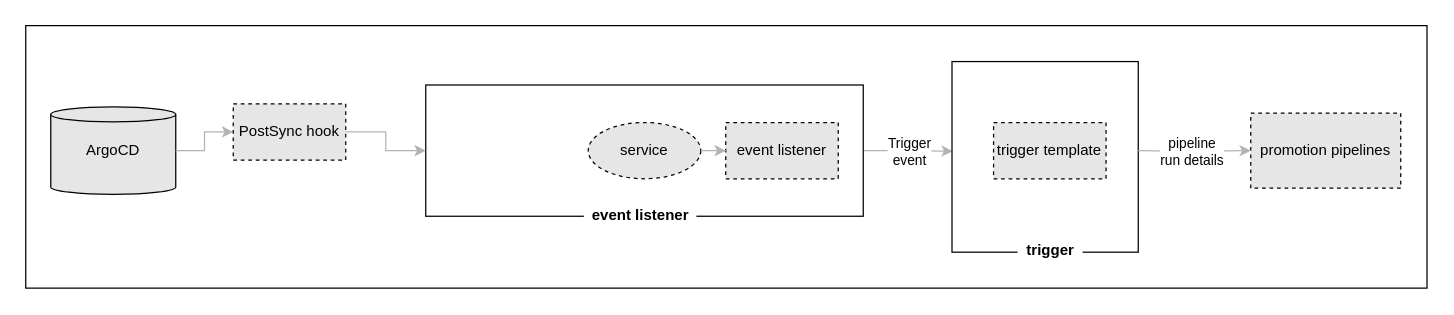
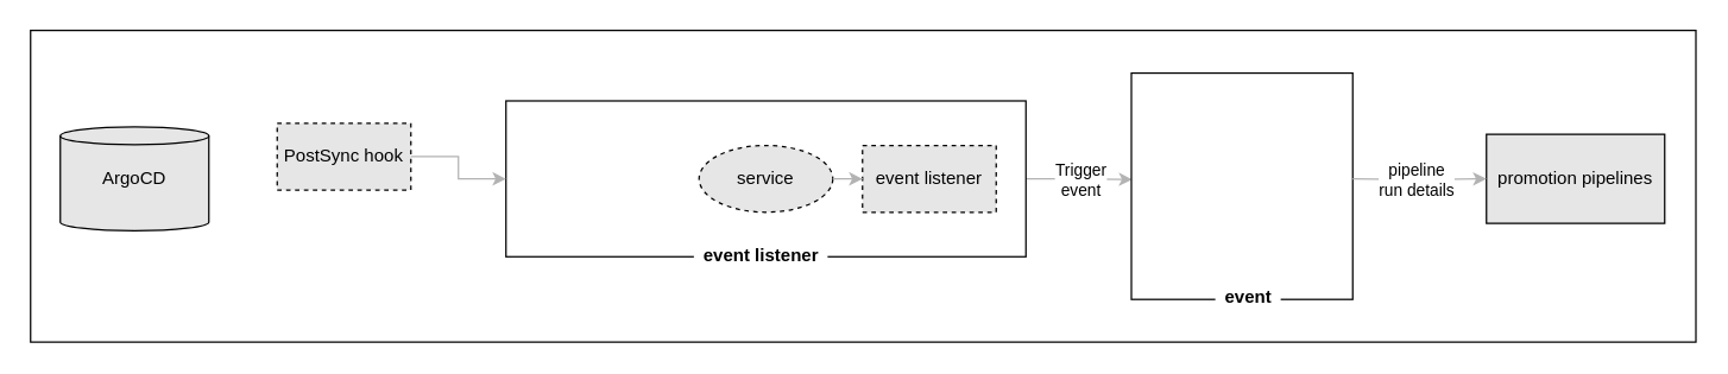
- <mxCell id="9" style="edgeStyle=orthogonalEdgeStyle;rounded=0;orthogonalLoop=1;jettySize=auto;html=1;strokeColor=#B3B3B3;entryX=0;entryY=0.5;entryDx=0;entryDy=0;" parent="1" source="7" target="10" edge="1"><mxGeometry relative="1" as="geometry"><mxPoint x="370" y="120" as="targetPoint" /></mxGeometry></mxCell>
- <mxCell id="16" value="trigger template" style="rounded=0;whiteSpace=wrap;html=1;fillColor=#E6E6E6;dashed=1;" parent="1" vertex="1"><mxGeometry x="794.25" y="97.5" width="90" height="45" as="geometry" /></mxCell>
- <mxCell id="8" value="promotion pipelines" style="rounded=0;whiteSpace=wrap;html=1;strokeWidth=1;fontSize=12;fontColor=#000000;fillColor=#E6E6E6;dashed=1;" parent="1" vertex="1"><mxGeometry x="1000" y="90" width="120" height="60" as="geometry" /></mxCell>
+ <mxCell id="8" value="promotion pipelines" style="rounded=0;whiteSpace=wrap;html=1;strokeWidth=1;fontSize=12;fontColor=#000000;fillColor=#E6E6E6;" parent="1" vertex="1"><mxGeometry x="1000" y="90" width="120" height="60" as="geometry" /></mxCell>
- <mxCell id="18" value="&lt;b&gt;&amp;nbsp; trigger&amp;nbsp;&amp;nbsp;&lt;/b&gt;" style="text;html=1;strokeColor=none;fillColor=none;align=center;verticalAlign=middle;whiteSpace=wrap;rounded=0;labelBackgroundColor=#ffffff;" parent="1" vertex="1"><mxGeometry x="790.5" y="190" width="97.5" height="20" as="geometry" /></mxCell>
+ <mxCell id="18" value="&lt;b&gt;&amp;nbsp; event&amp;nbsp;&amp;nbsp;&lt;/b&gt;" style="text;html=1;strokeColor=none;fillColor=none;align=center;verticalAlign=middle;whiteSpace=wrap;rounded=0;labelBackgroundColor=#ffffff;" parent="1" vertex="1"><mxGeometry x="790.5" y="190" width="97.5" height="20" as="geometry" /></mxCell>
